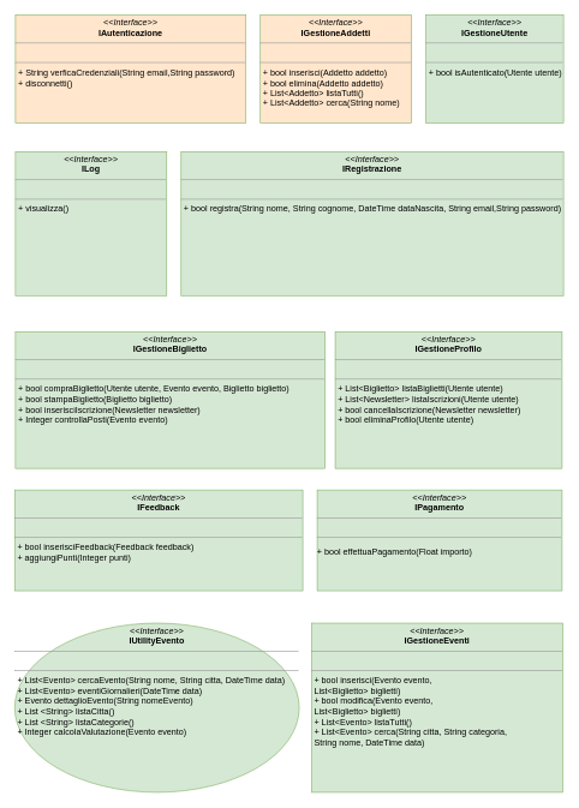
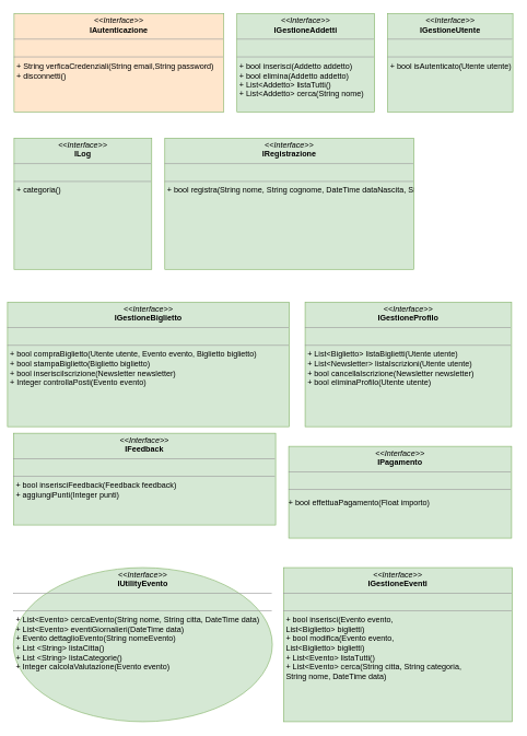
- <mxCell id="2" value="&lt;p style=&quot;margin: 0px ; margin-top: 4px ; text-align: center&quot;&gt;&lt;i&gt;&amp;lt;&amp;lt;Interface&amp;gt;&amp;gt;&lt;/i&gt;&lt;br&gt;&lt;b&gt;IGestioneAddetti&lt;/b&gt;&lt;/p&gt;&lt;hr size=&quot;1&quot;&gt;&lt;p style=&quot;margin: 0px ; margin-left: 4px&quot;&gt;&lt;br&gt;&lt;/p&gt;&lt;hr size=&quot;1&quot;&gt;&lt;p style=&quot;margin: 0px ; margin-left: 4px&quot;&gt;+ bool inserisci(Addetto addetto)&lt;/p&gt;&lt;p style=&quot;margin: 0px ; margin-left: 4px&quot;&gt;+ bool elimina(Addetto addetto)&lt;/p&gt;&lt;p style=&quot;margin: 0px ; margin-left: 4px&quot;&gt;+ List&amp;lt;Addetto&amp;gt; listaTutti()&lt;/p&gt;&lt;p style=&quot;margin: 0px ; margin-left: 4px&quot;&gt;+ List&amp;lt;Addetto&amp;gt; cerca(String nome)&lt;br&gt;&lt;/p&gt;" style="verticalAlign=top;align=left;overflow=fill;fontSize=12;fontFamily=Helvetica;html=1;fillColor=#ffe6cc;strokeColor=#82B366;" parent="1" vertex="1"><mxGeometry x="361" y="20" width="210" height="150" as="geometry" /></mxCell>
+ <mxCell id="2" value="&lt;p style=&quot;margin: 0px ; margin-top: 4px ; text-align: center&quot;&gt;&lt;i&gt;&amp;lt;&amp;lt;Interface&amp;gt;&amp;gt;&lt;/i&gt;&lt;br&gt;&lt;b&gt;IGestioneAddetti&lt;/b&gt;&lt;/p&gt;&lt;hr size=&quot;1&quot;&gt;&lt;p style=&quot;margin: 0px ; margin-left: 4px&quot;&gt;&lt;br&gt;&lt;/p&gt;&lt;hr size=&quot;1&quot;&gt;&lt;p style=&quot;margin: 0px ; margin-left: 4px&quot;&gt;+ bool inserisci(Addetto addetto)&lt;/p&gt;&lt;p style=&quot;margin: 0px ; margin-left: 4px&quot;&gt;+ bool elimina(Addetto addetto)&lt;/p&gt;&lt;p style=&quot;margin: 0px ; margin-left: 4px&quot;&gt;+ List&amp;lt;Addetto&amp;gt; listaTutti()&lt;/p&gt;&lt;p style=&quot;margin: 0px ; margin-left: 4px&quot;&gt;+ List&amp;lt;Addetto&amp;gt; cerca(String nome)&lt;br&gt;&lt;/p&gt;" style="verticalAlign=top;align=left;overflow=fill;fontSize=12;fontFamily=Helvetica;html=1;fillColor=#D5E8D4;strokeColor=#82B366;" parent="1" vertex="1"><mxGeometry x="361" y="20" width="210" height="150" as="geometry" /></mxCell>
- <mxCell id="4" value="&lt;p style=&quot;margin: 0px ; margin-top: 4px ; text-align: center&quot;&gt;&lt;i&gt;&amp;lt;&amp;lt;Interface&amp;gt;&amp;gt;&lt;/i&gt;&lt;br&gt;&lt;b&gt;ILog&lt;/b&gt;&lt;/p&gt;&lt;hr size=&quot;1&quot;&gt;&lt;p style=&quot;margin: 0px ; margin-left: 4px&quot;&gt;&lt;br&gt;&lt;/p&gt;&lt;hr size=&quot;1&quot;&gt;&lt;p style=&quot;margin: 0px ; margin-left: 4px&quot;&gt;+ visualizza()&lt;br&gt;&lt;/p&gt;" style="verticalAlign=top;align=left;overflow=fill;fontSize=12;fontFamily=Helvetica;html=1;fillColor=#D5E8D4;strokeColor=#82B366;" parent="1" vertex="1"><mxGeometry x="21" y="210" width="210" height="200" as="geometry" /></mxCell>
+ <mxCell id="4" value="&lt;p style=&quot;margin: 0px ; margin-top: 4px ; text-align: center&quot;&gt;&lt;i&gt;&amp;lt;&amp;lt;Interface&amp;gt;&amp;gt;&lt;/i&gt;&lt;br&gt;&lt;b&gt;ILog&lt;/b&gt;&lt;/p&gt;&lt;hr size=&quot;1&quot;&gt;&lt;p style=&quot;margin: 0px ; margin-left: 4px&quot;&gt;&lt;br&gt;&lt;/p&gt;&lt;hr size=&quot;1&quot;&gt;&lt;p style=&quot;margin: 0px ; margin-left: 4px&quot;&gt;+ categoria()&lt;br&gt;&lt;/p&gt;" style="verticalAlign=top;align=left;overflow=fill;fontSize=12;fontFamily=Helvetica;html=1;fillColor=#D5E8D4;strokeColor=#82B366;" parent="1" vertex="1"><mxGeometry x="21" y="210" width="210" height="200" as="geometry" /></mxCell>
- <mxCell id="7" value="&lt;p style=&quot;margin: 0px ; margin-top: 4px ; text-align: center&quot;&gt;&lt;i&gt;&amp;lt;&amp;lt;Interface&amp;gt;&amp;gt;&lt;/i&gt;&lt;br&gt;&lt;b&gt;IRegistrazione&lt;/b&gt;&lt;/p&gt;&lt;hr size=&quot;1&quot;&gt;&lt;p style=&quot;margin: 0px ; margin-left: 4px&quot;&gt;&lt;br&gt;&lt;/p&gt;&lt;hr size=&quot;1&quot;&gt;&lt;p style=&quot;margin: 0px ; margin-left: 4px&quot;&gt;+ bool registra(String nome, String cognome, DateTime&amp;nbsp;&lt;span&gt;dataNascita,&amp;nbsp;&lt;/span&gt;&lt;span&gt;String email,String password)&lt;/span&gt;&lt;/p&gt;&lt;p style=&quot;margin: 0px ; margin-left: 4px&quot;&gt;&lt;br&gt;&lt;/p&gt;" style="verticalAlign=top;align=left;overflow=fill;fontSize=12;fontFamily=Helvetica;html=1;fillColor=#d5e8d4;strokeColor=#82b366;" parent="1" vertex="1"><mxGeometry x="251" y="210" width="531" height="200" as="geometry" /></mxCell>
+ <mxCell id="7" value="&lt;p style=&quot;margin: 0px ; margin-top: 4px ; text-align: center&quot;&gt;&lt;i&gt;&amp;lt;&amp;lt;Interface&amp;gt;&amp;gt;&lt;/i&gt;&lt;br&gt;&lt;b&gt;IRegistrazione&lt;/b&gt;&lt;/p&gt;&lt;hr size=&quot;1&quot;&gt;&lt;p style=&quot;margin: 0px ; margin-left: 4px&quot;&gt;&lt;br&gt;&lt;/p&gt;&lt;hr size=&quot;1&quot;&gt;&lt;p style=&quot;margin: 0px ; margin-left: 4px&quot;&gt;+ bool registra(String nome, String cognome, DateTime&amp;nbsp;&lt;span&gt;dataNascita,&amp;nbsp;&lt;/span&gt;&lt;span&gt;String email,String password)&lt;/span&gt;&lt;/p&gt;&lt;p style=&quot;margin: 0px ; margin-left: 4px&quot;&gt;&lt;br&gt;&lt;/p&gt;" style="verticalAlign=top;align=left;overflow=fill;fontSize=12;fontFamily=Helvetica;html=1;fillColor=#d5e8d4;strokeColor=#82b366;" parent="1" vertex="1"><mxGeometry x="251" y="210" width="380" height="200" as="geometry" /></mxCell>
- <mxCell id="11" value="&lt;p style=&quot;margin: 0px ; margin-top: 4px ; text-align: center&quot;&gt;&lt;i&gt;&amp;lt;&amp;lt;Interface&amp;gt;&amp;gt;&lt;/i&gt;&lt;br&gt;&lt;b&gt;IGestioneBiglietto&lt;/b&gt;&lt;/p&gt;&lt;hr size=&quot;1&quot;&gt;&lt;p style=&quot;margin: 0px ; margin-left: 4px&quot;&gt;&lt;br&gt;&lt;/p&gt;&lt;hr size=&quot;1&quot;&gt;&lt;p style=&quot;margin: 0px ; margin-left: 4px&quot;&gt;&lt;span&gt;+ bool compraBiglietto(Utente utente, Evento&amp;nbsp;&lt;/span&gt;&lt;span&gt;evento, Biglietto&amp;nbsp;&lt;/span&gt;&lt;span&gt;biglietto)&lt;/span&gt;&lt;br&gt;&lt;/p&gt;&lt;p style=&quot;margin: 0px ; margin-left: 4px&quot;&gt;+ bool stampaBiglietto(Biglietto biglietto)&lt;/p&gt;&lt;p style=&quot;margin: 0px ; margin-left: 4px&quot;&gt;+ bool inserisciIscrizione(Newsletter newsletter)&lt;/p&gt;&lt;p style=&quot;margin: 0px ; margin-left: 4px&quot;&gt;+ Integer controllaPosti(Evento evento)&lt;/p&gt;" style="verticalAlign=top;align=left;overflow=fill;fontSize=12;fontFamily=Helvetica;html=1;strokeColor=#82B366;fillColor=#D5E8D4;" parent="1" vertex="1"><mxGeometry x="21" y="460" width="430" height="190" as="geometry" /></mxCell>
+ <mxCell id="11" value="&lt;p style=&quot;margin: 0px ; margin-top: 4px ; text-align: center&quot;&gt;&lt;i&gt;&amp;lt;&amp;lt;Interface&amp;gt;&amp;gt;&lt;/i&gt;&lt;br&gt;&lt;b&gt;IGestioneBiglietto&lt;/b&gt;&lt;/p&gt;&lt;hr size=&quot;1&quot;&gt;&lt;p style=&quot;margin: 0px ; margin-left: 4px&quot;&gt;&lt;br&gt;&lt;/p&gt;&lt;hr size=&quot;1&quot;&gt;&lt;p style=&quot;margin: 0px ; margin-left: 4px&quot;&gt;&lt;span&gt;+ bool compraBiglietto(Utente utente, Evento&amp;nbsp;&lt;/span&gt;&lt;span&gt;evento, Biglietto&amp;nbsp;&lt;/span&gt;&lt;span&gt;biglietto)&lt;/span&gt;&lt;br&gt;&lt;/p&gt;&lt;p style=&quot;margin: 0px ; margin-left: 4px&quot;&gt;+ bool stampaBiglietto(Biglietto biglietto)&lt;/p&gt;&lt;p style=&quot;margin: 0px ; margin-left: 4px&quot;&gt;+ bool inserisciIscrizione(Newsletter newsletter)&lt;/p&gt;&lt;p style=&quot;margin: 0px ; margin-left: 4px&quot;&gt;+ Integer controllaPosti(Evento evento)&lt;/p&gt;" style="verticalAlign=top;align=left;overflow=fill;fontSize=12;fontFamily=Helvetica;html=1;strokeColor=#82B366;fillColor=#D5E8D4;" parent="1" vertex="1"><mxGeometry x="11" y="460" width="430" height="190" as="geometry" /></mxCell>
- <mxCell id="10" value="&lt;p style=&quot;margin: 0px ; margin-top: 4px ; text-align: center&quot;&gt;&lt;i&gt;&amp;lt;&amp;lt;Interface&amp;gt;&amp;gt;&lt;/i&gt;&lt;br&gt;&lt;b&gt;IFeedback&lt;/b&gt;&lt;/p&gt;&lt;hr size=&quot;1&quot;&gt;&lt;p style=&quot;margin: 0px ; margin-left: 4px&quot;&gt;&lt;br&gt;&lt;/p&gt;&lt;hr size=&quot;1&quot;&gt;&lt;p style=&quot;margin: 0px ; margin-left: 4px&quot;&gt;+ bool inserisciFeedback(Feedback feedback&lt;span&gt;)&lt;/span&gt;&lt;/p&gt;&lt;p style=&quot;margin: 0px ; margin-left: 4px&quot;&gt;+ aggiungiPunti(Integer punti)&lt;/p&gt;&lt;div&gt;&lt;br&gt;&lt;/div&gt;&lt;div&gt;&lt;br&gt;&lt;/div&gt;" style="verticalAlign=top;align=left;overflow=fill;fontSize=12;fontFamily=Helvetica;html=1;fillColor=#D5E8D4;strokeColor=#82B366;" parent="1" vertex="1"><mxGeometry x="20" y="680" width="400" height="140" as="geometry" /></mxCell>
+ <mxCell id="10" value="&lt;p style=&quot;margin: 0px ; margin-top: 4px ; text-align: center&quot;&gt;&lt;i&gt;&amp;lt;&amp;lt;Interface&amp;gt;&amp;gt;&lt;/i&gt;&lt;br&gt;&lt;b&gt;IFeedback&lt;/b&gt;&lt;/p&gt;&lt;hr size=&quot;1&quot;&gt;&lt;p style=&quot;margin: 0px ; margin-left: 4px&quot;&gt;&lt;br&gt;&lt;/p&gt;&lt;hr size=&quot;1&quot;&gt;&lt;p style=&quot;margin: 0px ; margin-left: 4px&quot;&gt;+ bool inserisciFeedback(Feedback feedback&lt;span&gt;)&lt;/span&gt;&lt;/p&gt;&lt;p style=&quot;margin: 0px ; margin-left: 4px&quot;&gt;+ aggiungiPunti(Integer punti)&lt;/p&gt;&lt;div&gt;&lt;br&gt;&lt;/div&gt;&lt;div&gt;&lt;br&gt;&lt;/div&gt;" style="verticalAlign=top;align=left;overflow=fill;fontSize=12;fontFamily=Helvetica;html=1;fillColor=#D5E8D4;strokeColor=#82B366;" parent="1" vertex="1"><mxGeometry x="20" y="660" width="400" height="140" as="geometry" /></mxCell>
